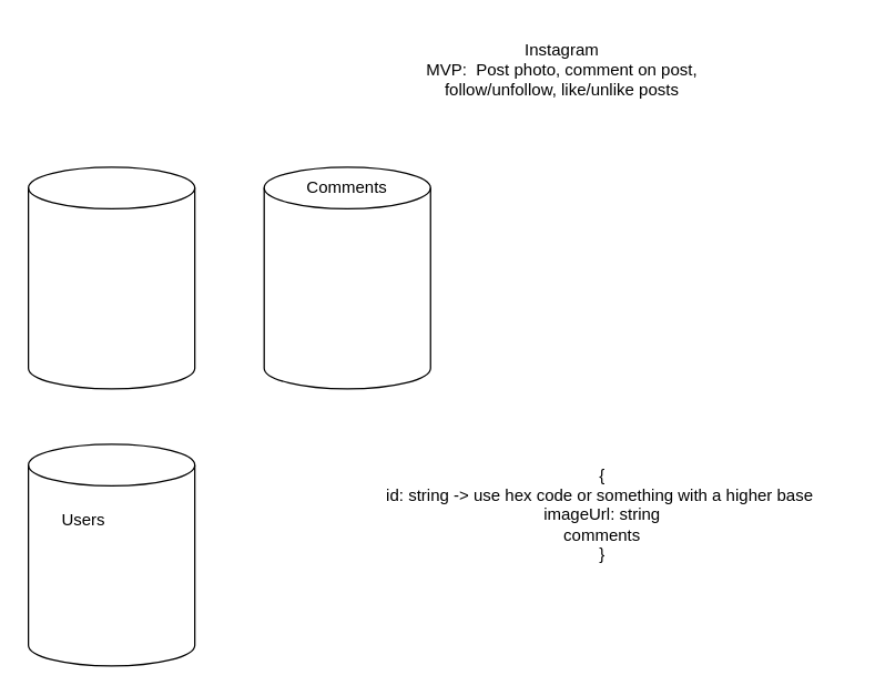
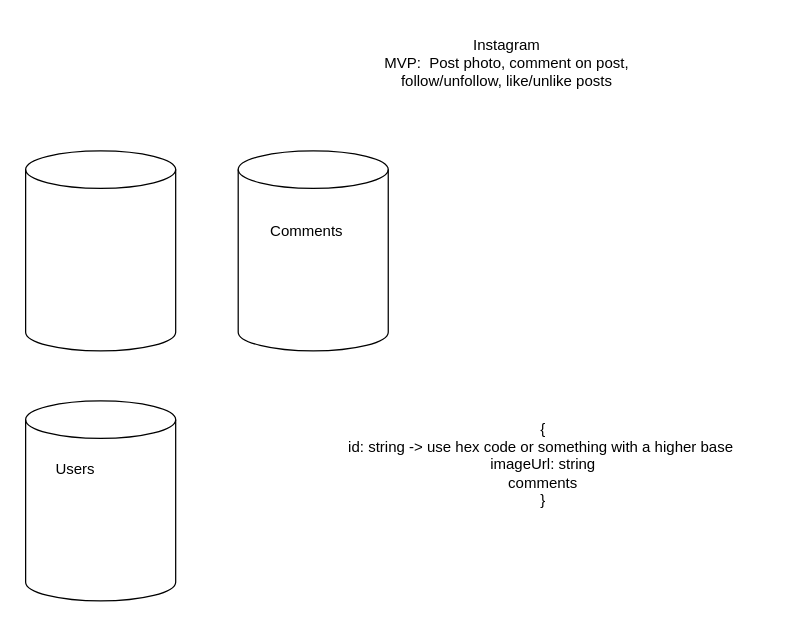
- <mxCell id="8" value="Comments" style="text;strokeColor=none;align=center;fillColor=none;html=1;verticalAlign=middle;whiteSpace=wrap;rounded=0;" vertex="1" parent="1"><mxGeometry x="215" y="120" width="70" height="30" as="geometry" /></mxCell>
+ <mxCell id="8" value="Comments" style="text;strokeColor=none;align=center;fillColor=none;html=1;verticalAlign=middle;whiteSpace=wrap;rounded=0;" vertex="1" parent="1"><mxGeometry x="210" y="170" width="70" height="30" as="geometry" /></mxCell>
